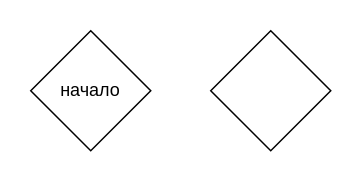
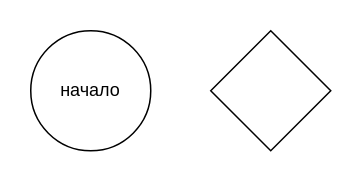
- <mxCell id="2" value="начало" style="rhombus;whiteSpace=wrap;html=1;aspect=fixed;" vertex="1" parent="1"><mxGeometry x="20" y="20" width="80" height="80" as="geometry" /></mxCell>
+ <mxCell id="2" value="начало" style="ellipse;whiteSpace=wrap;html=1;aspect=fixed;" vertex="1" parent="1"><mxGeometry x="20" y="20" width="80" height="80" as="geometry" /></mxCell>
